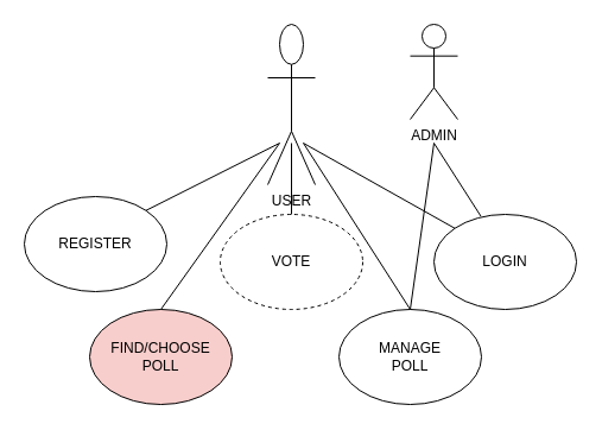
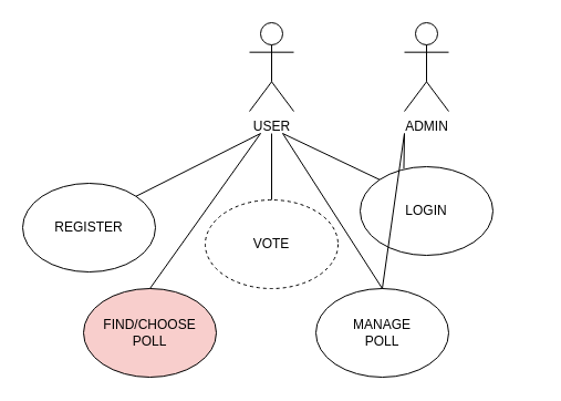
- <mxCell id="4" value="ADMIN" style="shape=umlActor;verticalLabelPosition=bottom;verticalAlign=top;html=1;outlineConnect=0;" vertex="1" parent="1"><mxGeometry x="345" y="20" width="40" height="80" as="geometry" /></mxCell>
+ <mxCell id="4" value="ADMIN" style="shape=umlActor;verticalLabelPosition=bottom;verticalAlign=top;html=1;outlineConnect=0;" vertex="1" parent="1"><mxGeometry x="365" y="20" width="40" height="80" as="geometry" /></mxCell>
- <mxCell id="3" value="USER" style="shape=umlActor;verticalLabelPosition=bottom;verticalAlign=top;html=1;outlineConnect=0;" vertex="1" parent="1"><mxGeometry x="225" y="20" width="40" height="135" as="geometry" /></mxCell>
+ <mxCell id="3" value="USER" style="shape=umlActor;verticalLabelPosition=bottom;verticalAlign=top;html=1;outlineConnect=0;" vertex="1" parent="1"><mxGeometry x="225" y="20" width="40" height="80" as="geometry" /></mxCell>
- <mxCell id="2" value="LOGIN" style="ellipse;whiteSpace=wrap;html=1;strokeWidth=1;" parent="1" vertex="1"><mxGeometry x="365" y="180" width="120" height="80" as="geometry" /></mxCell>
+ <mxCell id="2" value="LOGIN" style="ellipse;whiteSpace=wrap;html=1;strokeWidth=1;" parent="1" vertex="1"><mxGeometry x="325" y="150" width="120" height="80" as="geometry" /></mxCell>
